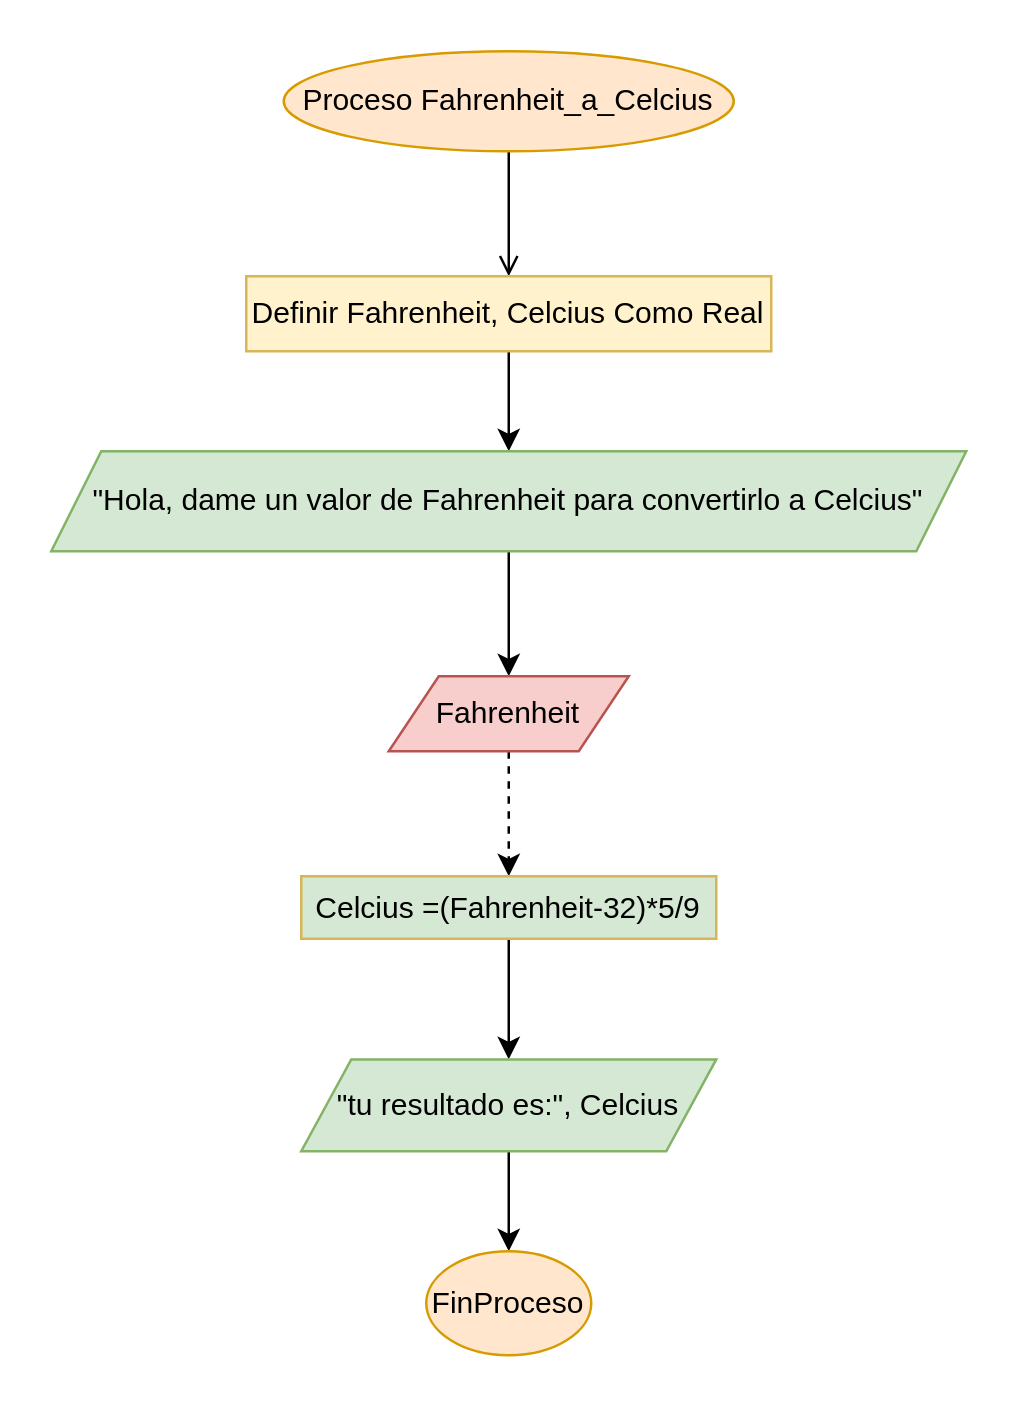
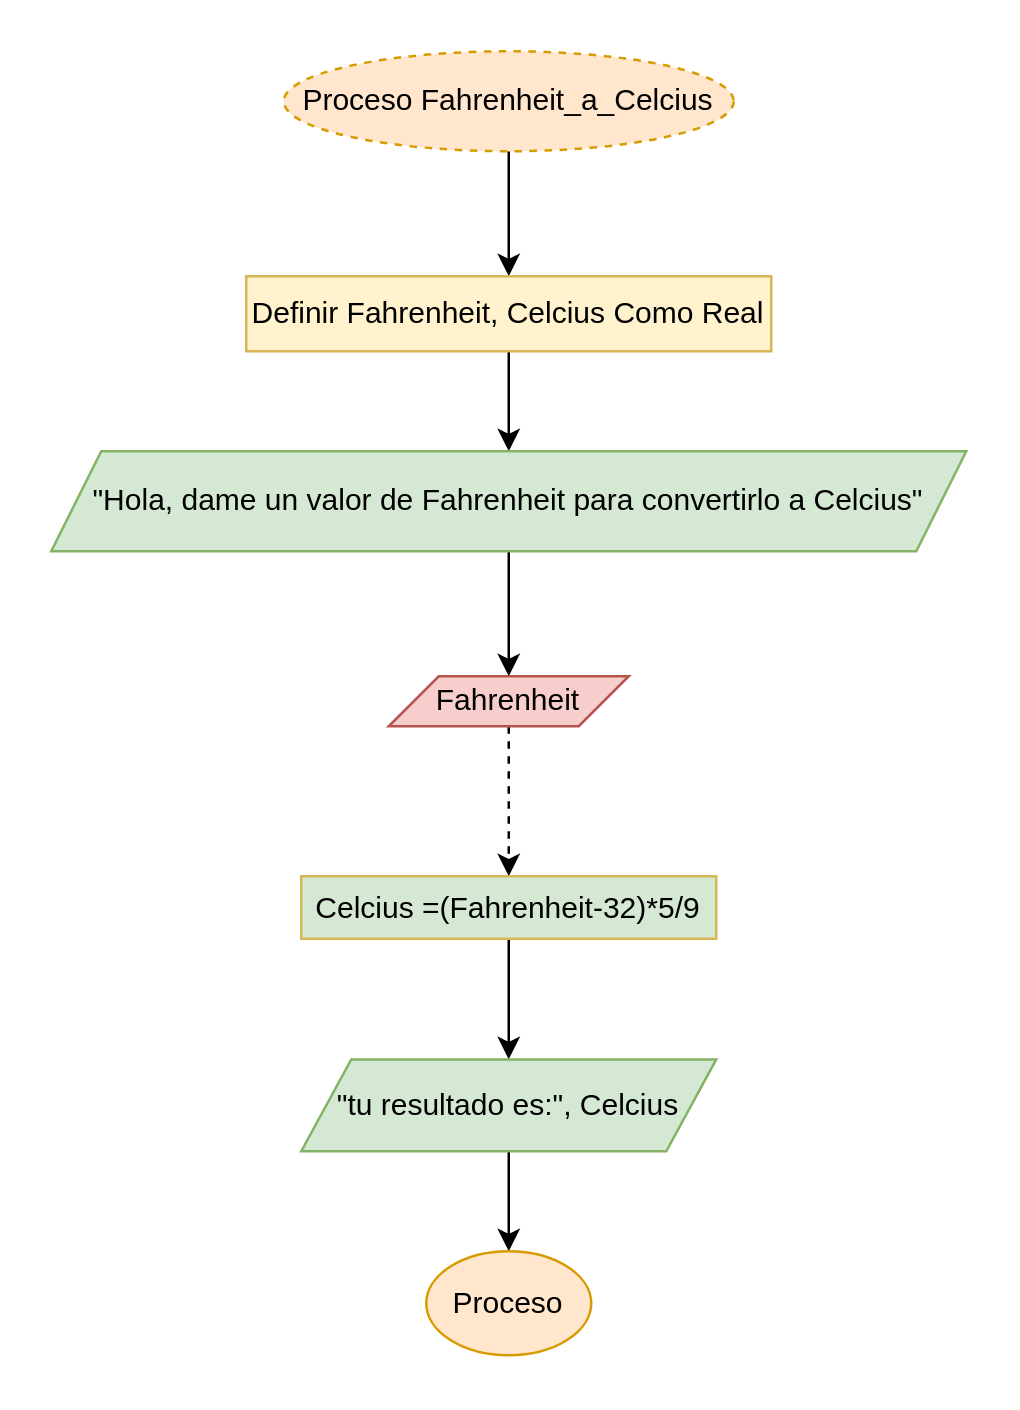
- <mxCell id="3" value="Proceso Fahrenheit_a_Celcius" style="ellipse;whiteSpace=wrap;html=1;fillColor=#ffe6cc;strokeColor=#d79b00;" vertex="1" parent="1"><mxGeometry x="113" y="20" width="180" height="40" as="geometry" /></mxCell>
+ <mxCell id="3" value="Proceso Fahrenheit_a_Celcius" style="ellipse;whiteSpace=wrap;html=1;fillColor=#ffe6cc;strokeColor=#d79b00;dashed=1;" vertex="1" parent="1"><mxGeometry x="113" y="20" width="180" height="40" as="geometry" /></mxCell>
- <mxCell id="2" value="" style="edgeStyle=orthogonalEdgeStyle;rounded=0;orthogonalLoop=1;jettySize=auto;html=1;endArrow=open;" edge="1" parent="1" source="3" target="5"><mxGeometry relative="1" as="geometry" /></mxCell>
+ <mxCell id="2" value="" style="edgeStyle=orthogonalEdgeStyle;rounded=0;orthogonalLoop=1;jettySize=auto;html=1;" edge="1" parent="1" source="3" target="5"><mxGeometry relative="1" as="geometry" /></mxCell>
- <mxCell id="9" value="Fahrenheit" style="shape=parallelogram;perimeter=parallelogramPerimeter;whiteSpace=wrap;html=1;fixedSize=1;fillColor=#f8cecc;strokeColor=#b85450;" vertex="1" parent="1"><mxGeometry x="155" y="270" width="96" height="30" as="geometry" /></mxCell>
+ <mxCell id="9" value="Fahrenheit" style="shape=parallelogram;perimeter=parallelogramPerimeter;whiteSpace=wrap;html=1;fixedSize=1;fillColor=#f8cecc;strokeColor=#b85450;" vertex="1" parent="1"><mxGeometry x="155" y="270" width="96" height="20" as="geometry" /></mxCell>
- <mxCell id="14" value="FinProceso" style="ellipse;whiteSpace=wrap;html=1;fillColor=#ffe6cc;strokeColor=#d79b00;" vertex="1" parent="1"><mxGeometry x="170" y="500" width="66" height="41.62" as="geometry" /></mxCell>
+ <mxCell id="14" value="Proceso" style="ellipse;whiteSpace=wrap;html=1;fillColor=#ffe6cc;strokeColor=#d79b00;" vertex="1" parent="1"><mxGeometry x="170" y="500" width="66" height="41.62" as="geometry" /></mxCell>
